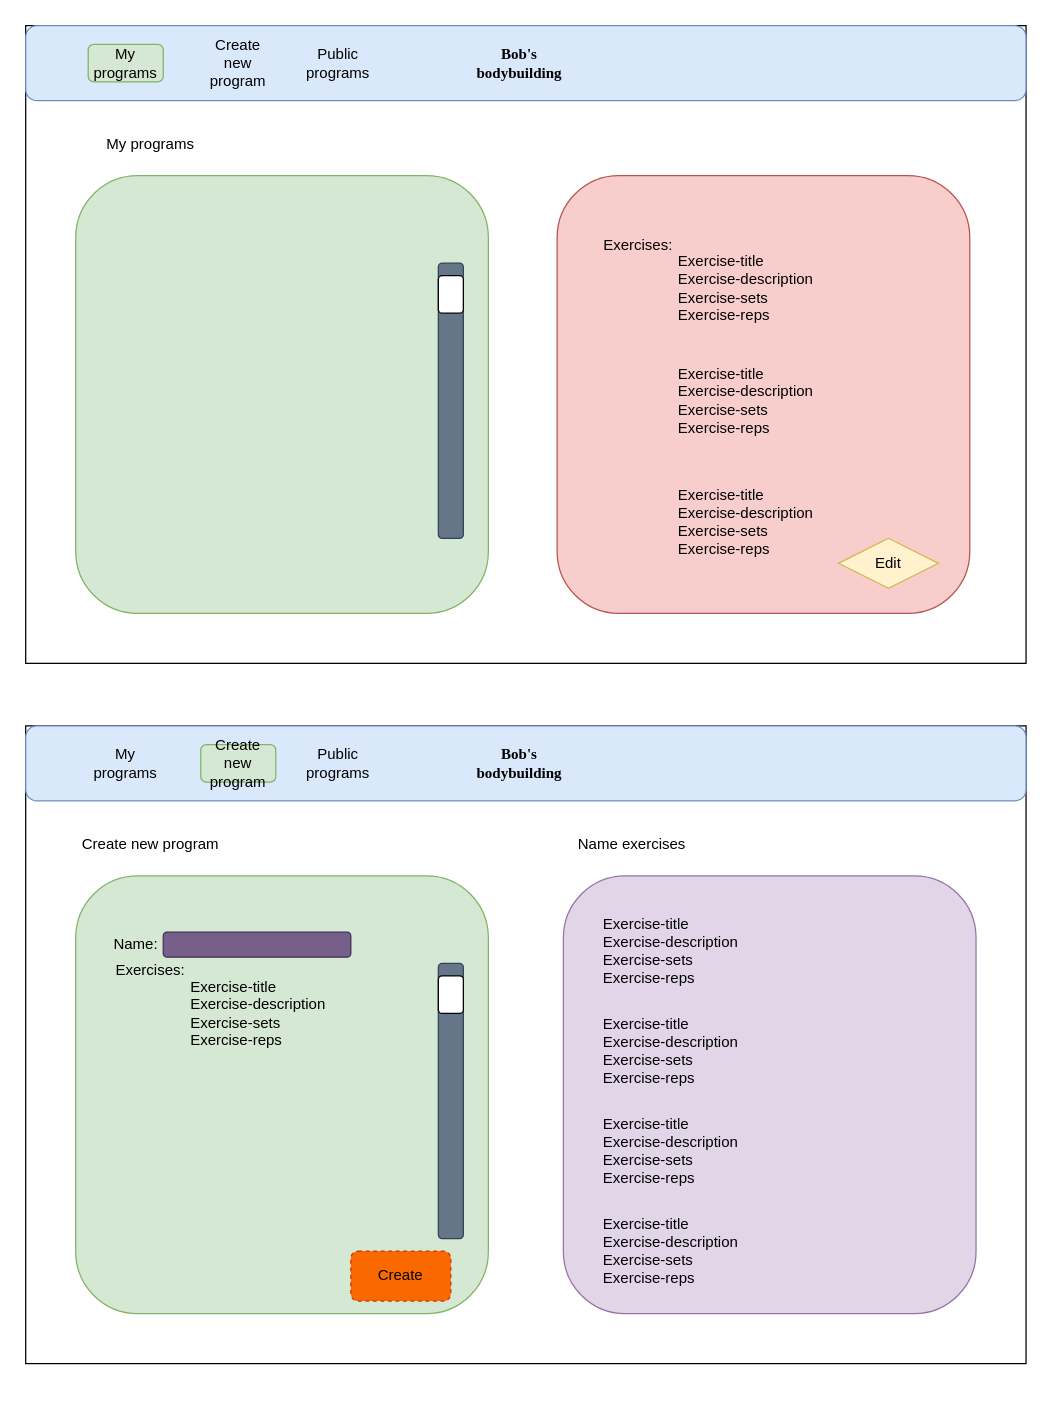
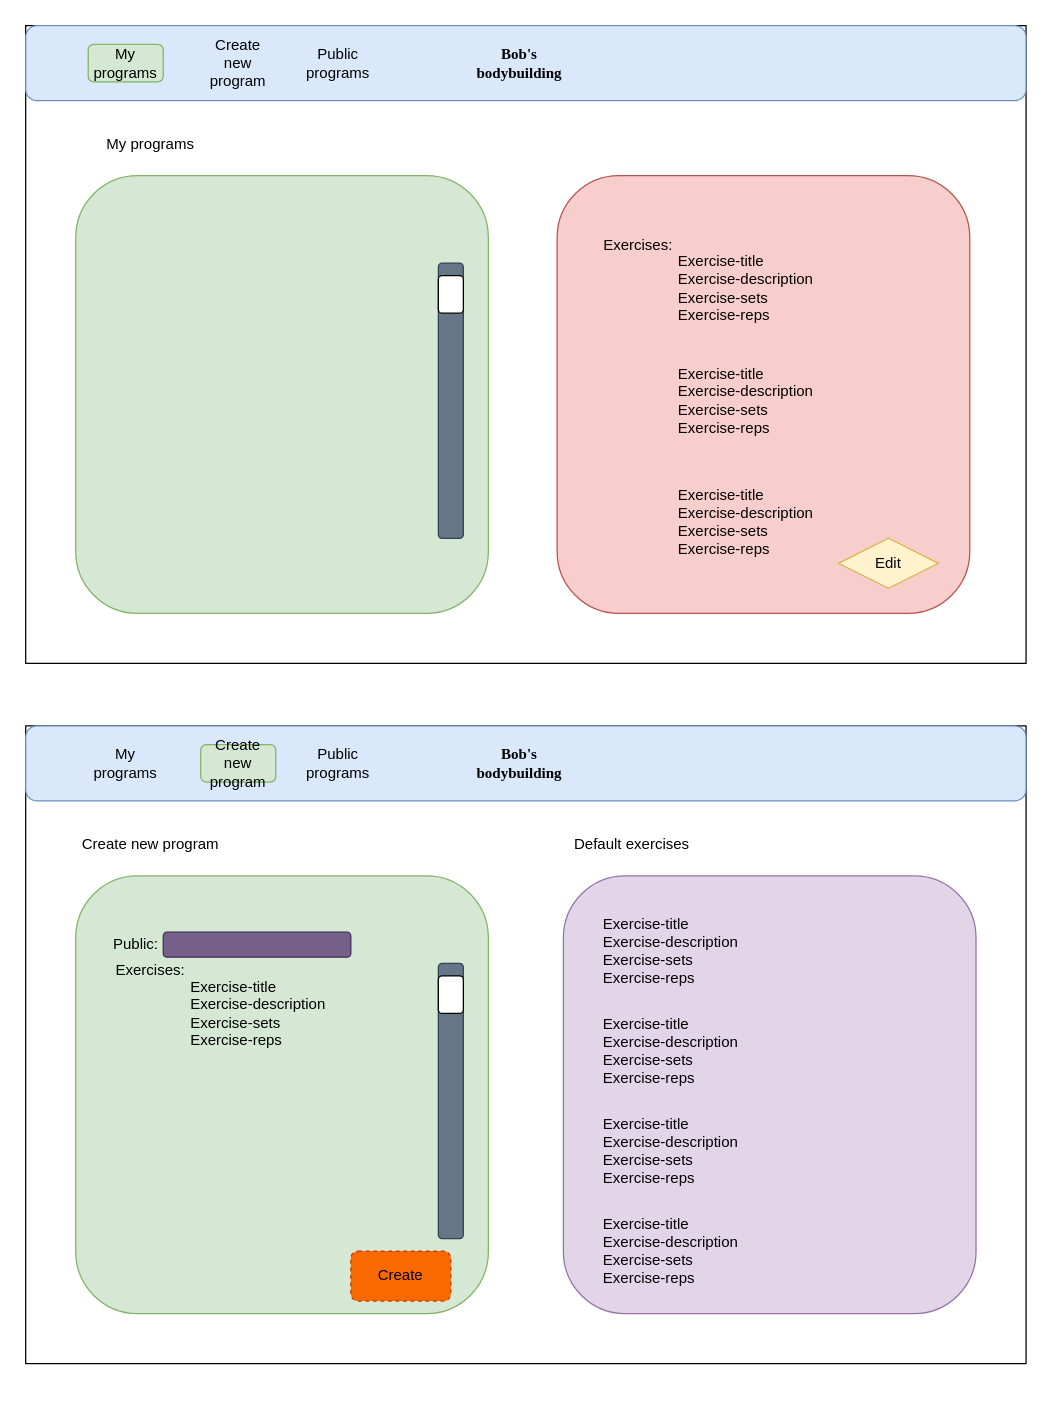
- <mxCell id="23" value="Name exercises" style="text;html=1;align=center;verticalAlign=middle;whiteSpace=wrap;rounded=0;" vertex="1" parent="1"><mxGeometry x="450" y="660" width="110" height="30" as="geometry" /></mxCell>
+ <mxCell id="23" value="Default exercises" style="text;html=1;align=center;verticalAlign=middle;whiteSpace=wrap;rounded=0;" vertex="1" parent="1"><mxGeometry x="450" y="660" width="110" height="30" as="geometry" /></mxCell>
- <mxCell id="21" value="Name:&amp;nbsp;" style="text;html=1;align=center;verticalAlign=middle;whiteSpace=wrap;rounded=0;" vertex="1" parent="1"><mxGeometry x="80" y="740" width="60" height="30" as="geometry" /></mxCell>
+ <mxCell id="21" value="Public:&amp;nbsp;" style="text;html=1;align=center;verticalAlign=middle;whiteSpace=wrap;rounded=0;" vertex="1" parent="1"><mxGeometry x="80" y="740" width="60" height="30" as="geometry" /></mxCell>
